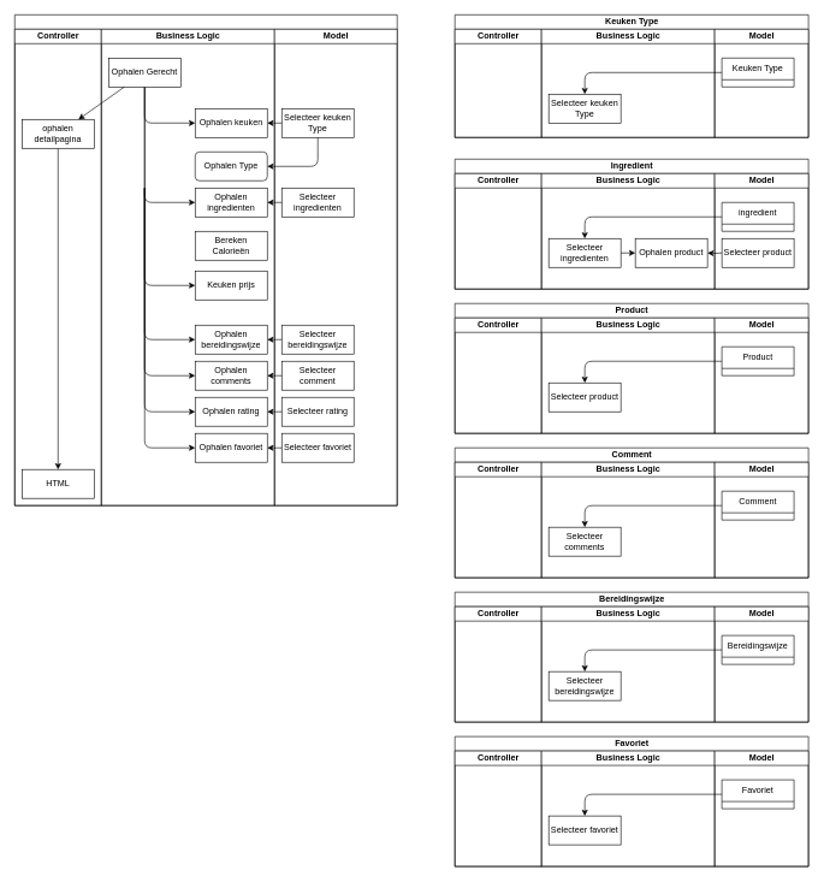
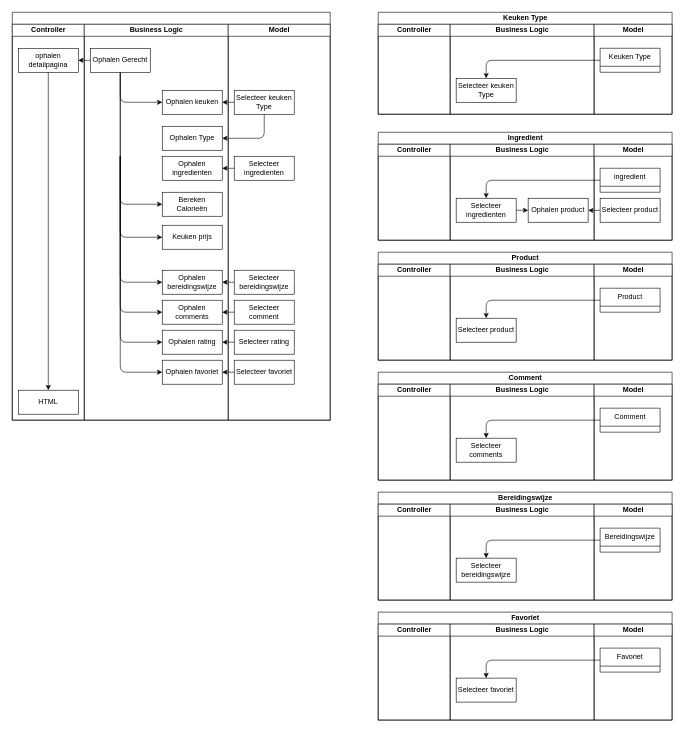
- <mxCell id="5" value="ophalen detailpagina" style="rounded=0;whiteSpace=wrap;html=1;" parent="3" vertex="1"><mxGeometry x="10" y="125" width="100" height="40" as="geometry" /></mxCell>
+ <mxCell id="5" value="ophalen detailpagina" style="rounded=0;whiteSpace=wrap;html=1;" parent="3" vertex="1"><mxGeometry x="10" y="40" width="100" height="40" as="geometry" /></mxCell>
- <mxCell id="17" value="Ophalen Type" style="whiteSpace=wrap;html=1;rounded=1;" parent="7" vertex="1"><mxGeometry x="130" y="170" width="100" height="40" as="geometry" /></mxCell>
+ <mxCell id="17" value="Ophalen Type" style="rounded=0;whiteSpace=wrap;html=1;" parent="7" vertex="1"><mxGeometry x="130" y="170" width="100" height="40" as="geometry" /></mxCell>
- <mxCell id="9" style="edgeStyle=orthogonalEdgeStyle;html=1;" parent="7" source="16" target="19" edge="1"><mxGeometry relative="1" as="geometry"><Array as="points"><mxPoint x="60" y="240" /></Array></mxGeometry></mxCell>
+ <mxCell id="14" style="edgeStyle=orthogonalEdgeStyle;html=1;" parent="7" source="16" target="24" edge="1"><mxGeometry relative="1" as="geometry"><Array as="points"><mxPoint x="60" y="300" /></Array></mxGeometry></mxCell>
